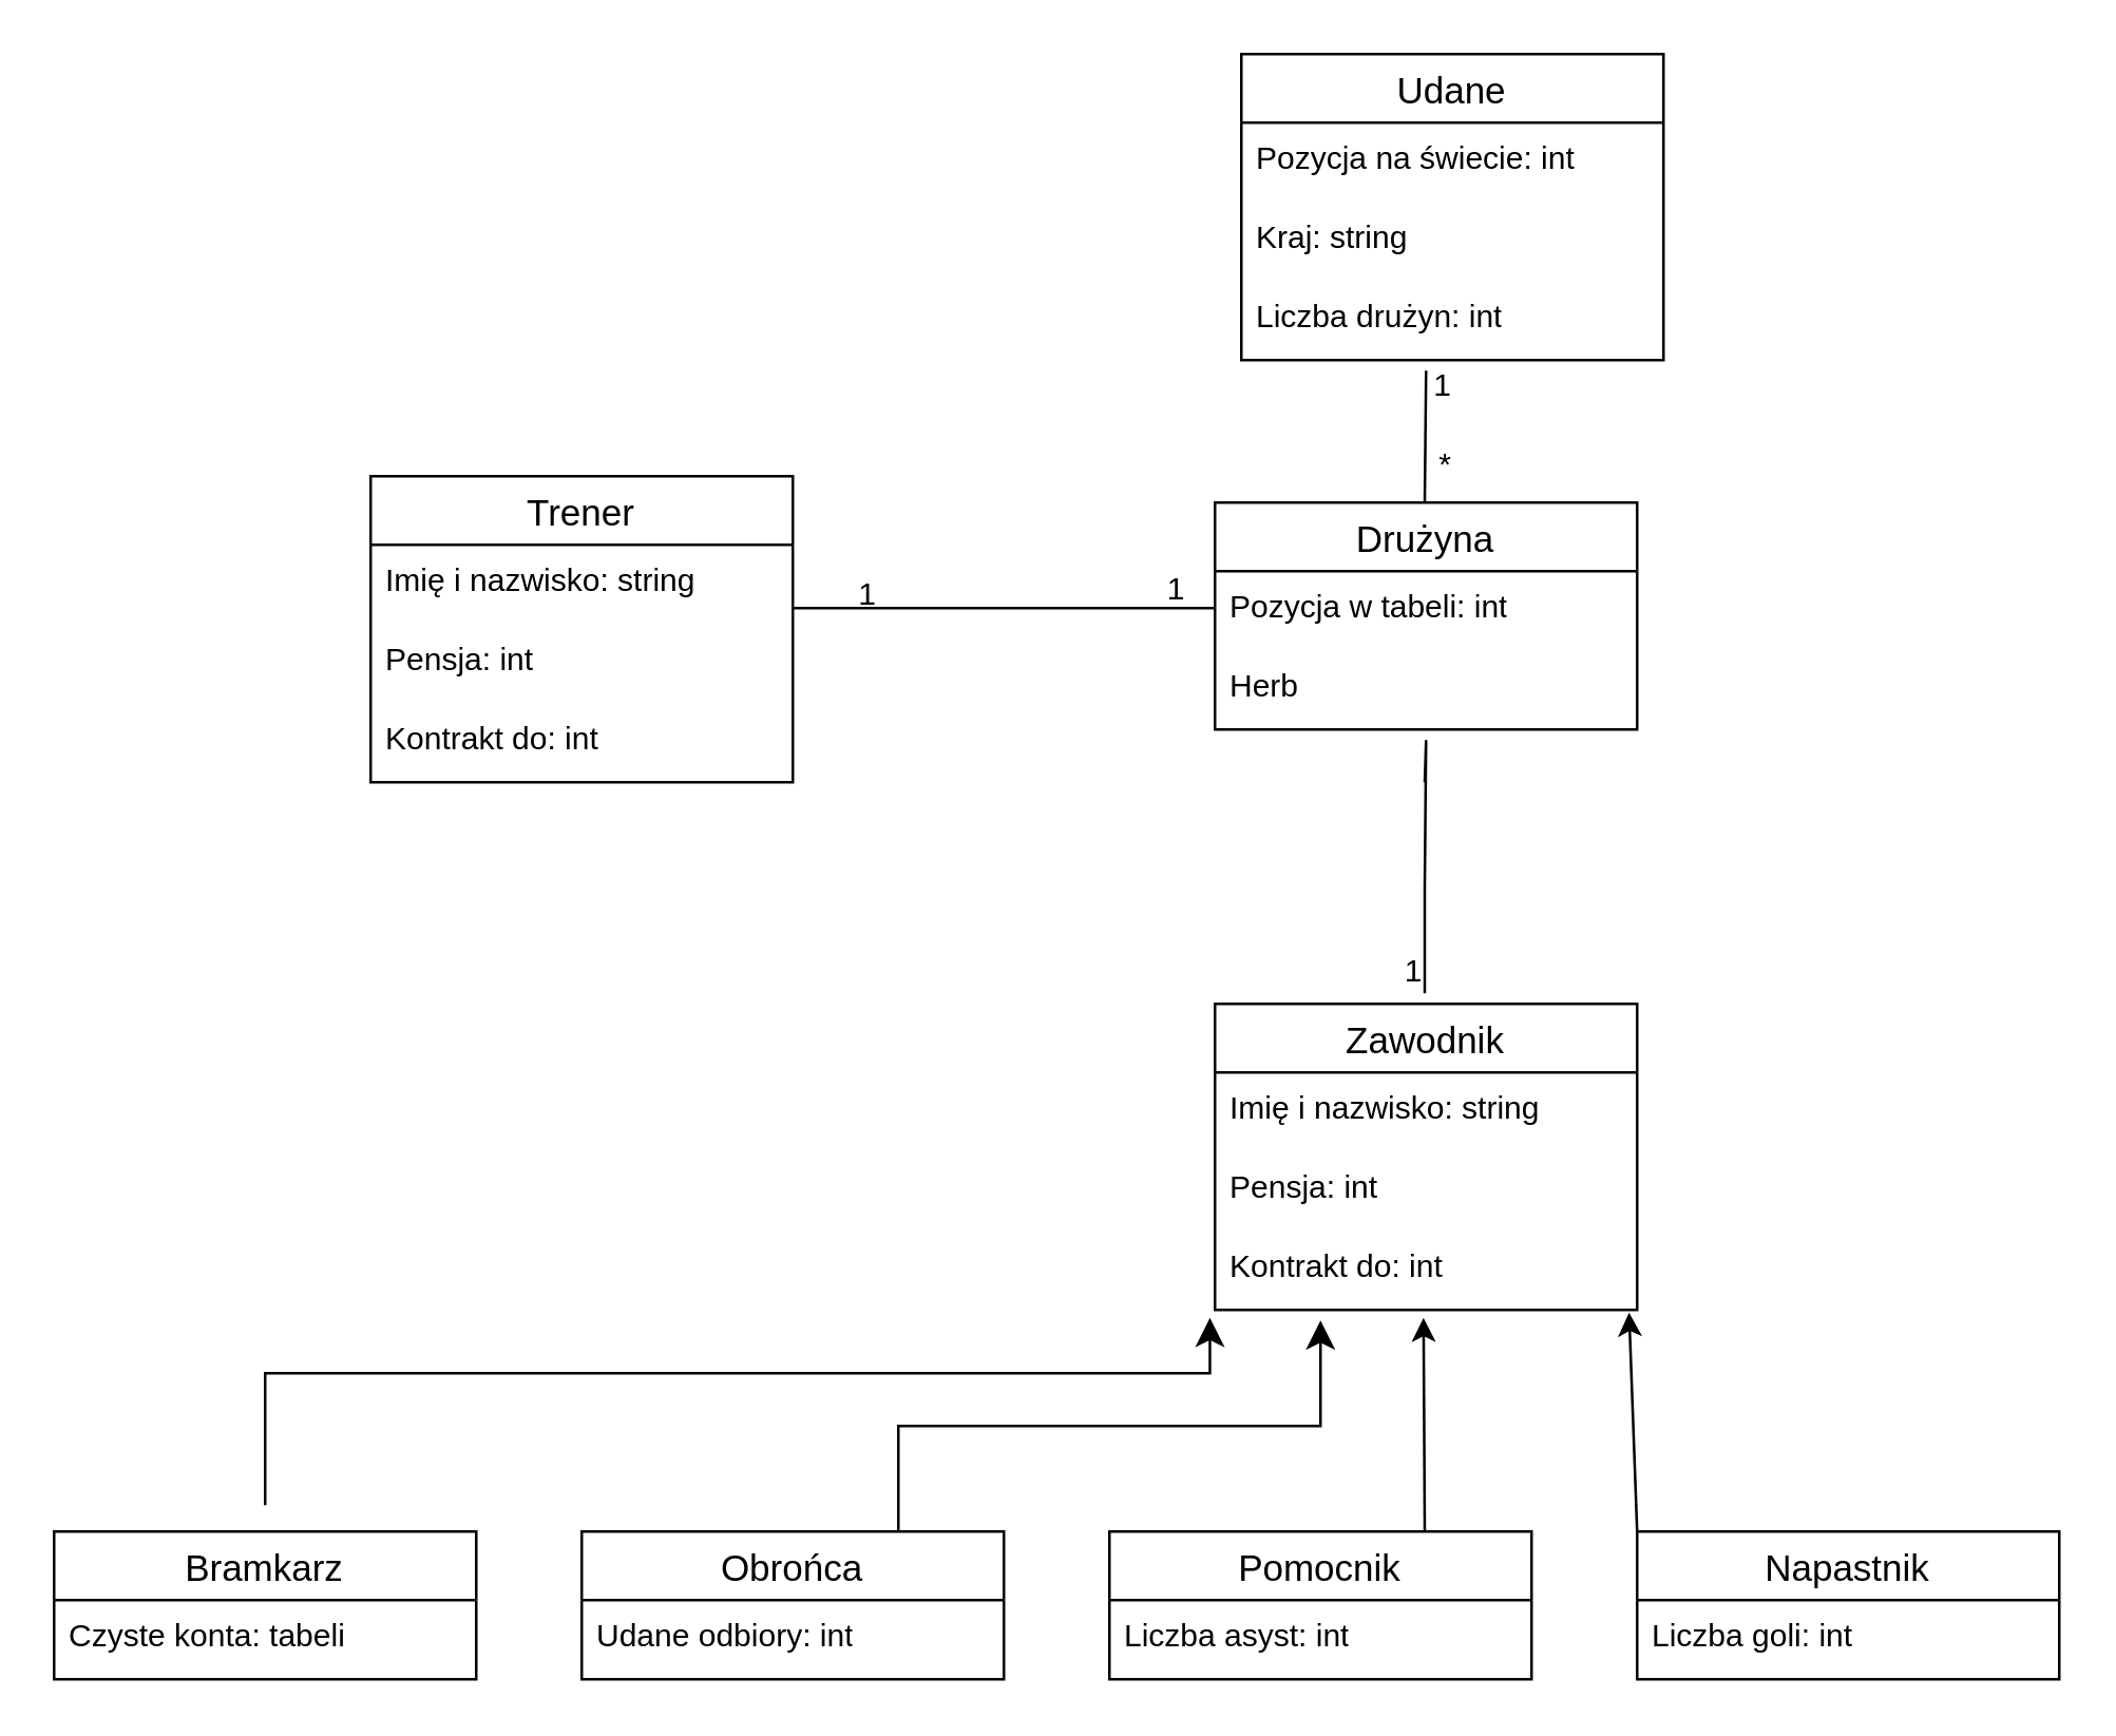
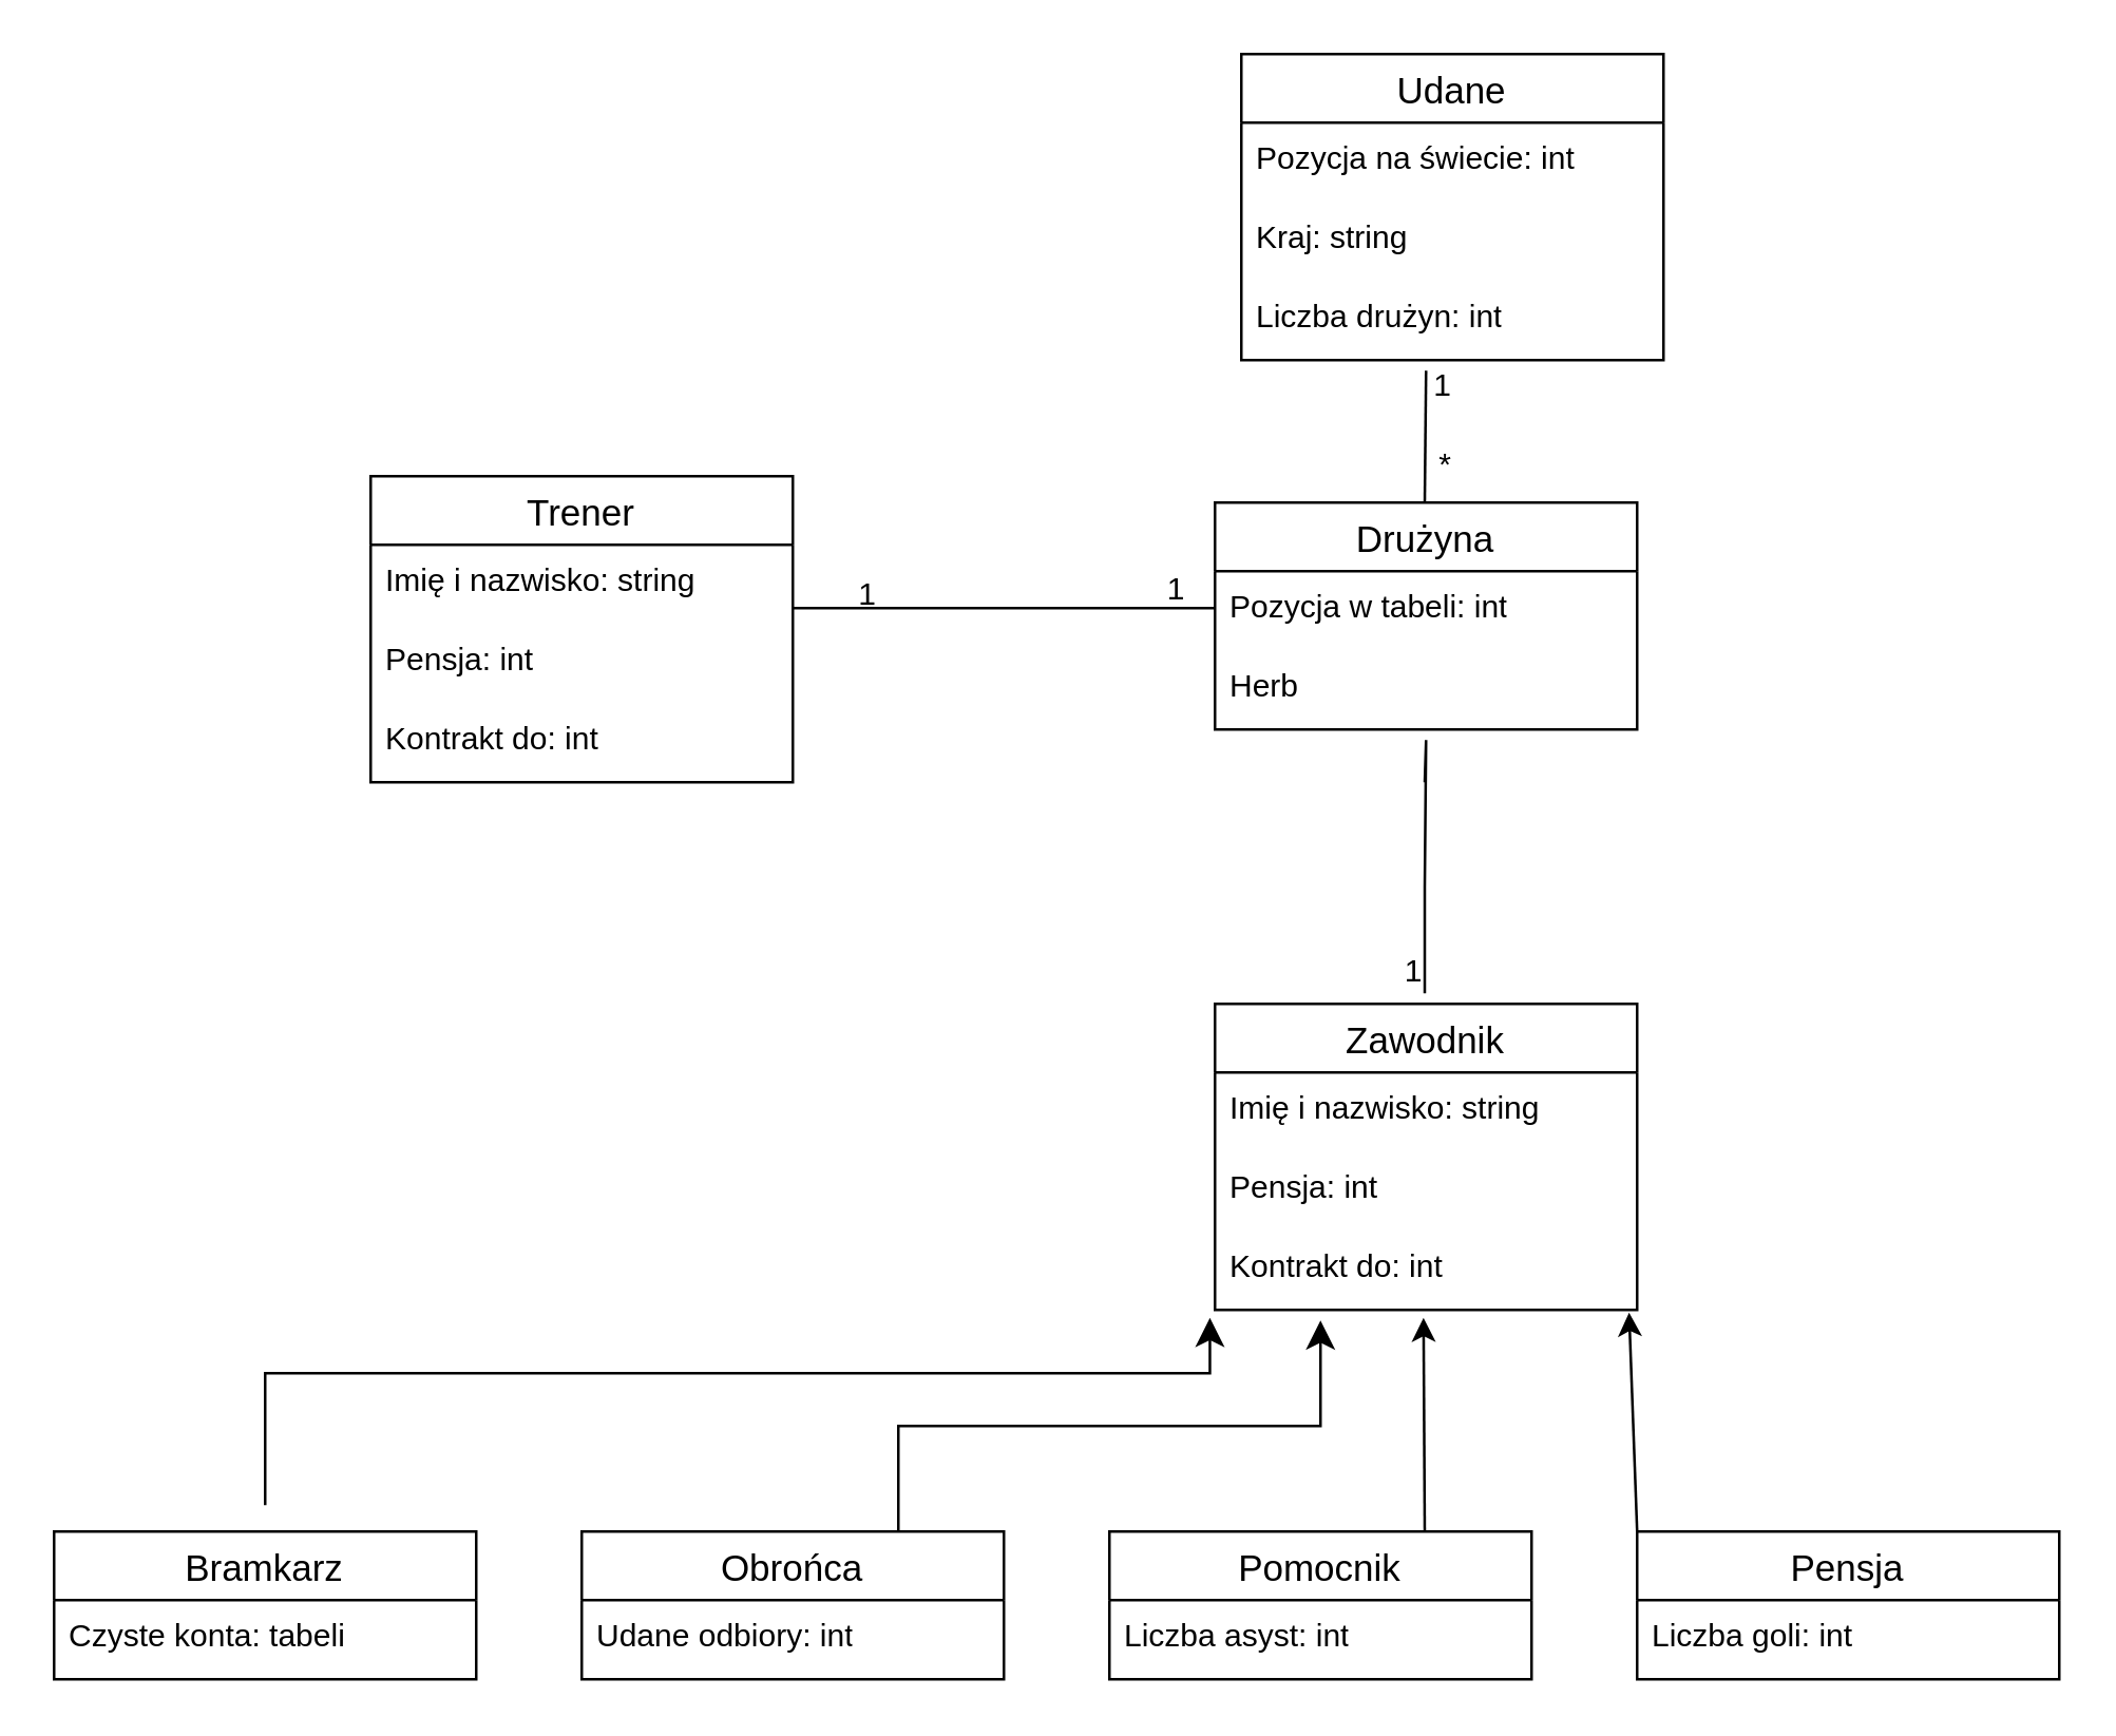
- <mxCell id="24" value="Napastnik" style="swimlane;fontStyle=0;childLayout=stackLayout;horizontal=1;startSize=26;horizontalStack=0;resizeParent=1;resizeParentMax=0;resizeLast=0;collapsible=1;marginBottom=0;align=center;fontSize=14;" vertex="1" parent="1"><mxGeometry x="620" y="580" width="160" height="56" as="geometry" /></mxCell>
+ <mxCell id="24" value="Pensja" style="swimlane;fontStyle=0;childLayout=stackLayout;horizontal=1;startSize=26;horizontalStack=0;resizeParent=1;resizeParentMax=0;resizeLast=0;collapsible=1;marginBottom=0;align=center;fontSize=14;" vertex="1" parent="1"><mxGeometry x="620" y="580" width="160" height="56" as="geometry" /></mxCell>
